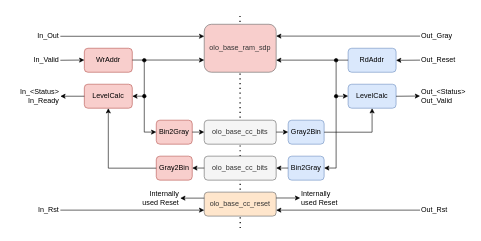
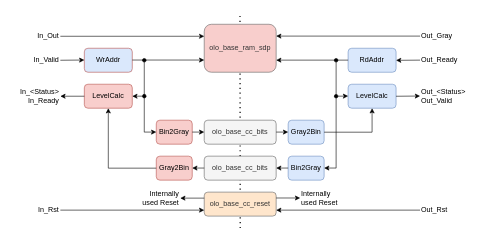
- <mxCell id="9" value="WrAddr" style="rounded=1;whiteSpace=wrap;html=1;fillColor=#f8cecc;strokeColor=#b85450;fontColor=#000000;" parent="1" vertex="1"><mxGeometry x="140" y="80" width="80" height="40" as="geometry" /></mxCell>
+ <mxCell id="9" value="WrAddr" style="rounded=1;whiteSpace=wrap;html=1;fillColor=#dae8fc;strokeColor=#b85450;fontColor=#000000;" parent="1" vertex="1"><mxGeometry x="140" y="80" width="80" height="40" as="geometry" /></mxCell>
- <mxCell id="44" value="Out_Reset" style="text;html=1;align=left;verticalAlign=middle;whiteSpace=wrap;rounded=0;" parent="1" vertex="1"><mxGeometry x="700" y="90" width="60" height="20" as="geometry" /></mxCell>
+ <mxCell id="44" value="Out_Ready" style="text;html=1;align=left;verticalAlign=middle;whiteSpace=wrap;rounded=0;" parent="1" vertex="1"><mxGeometry x="700" y="90" width="60" height="20" as="geometry" /></mxCell>
